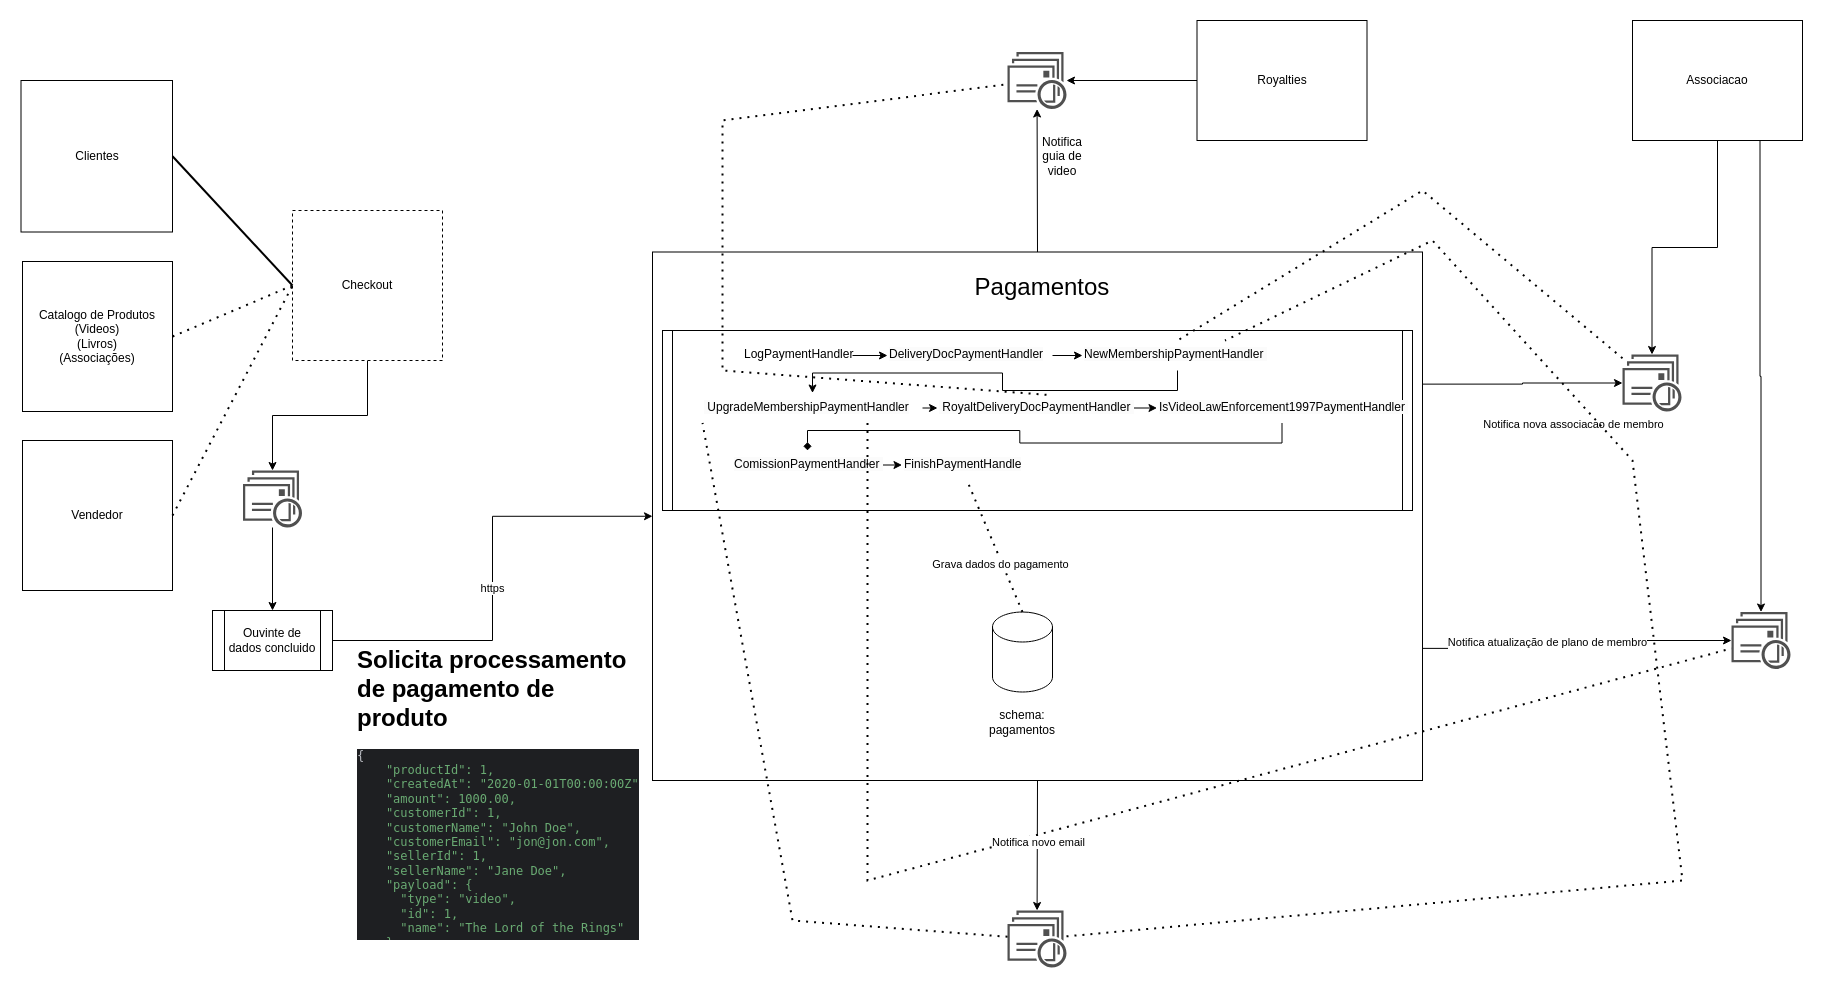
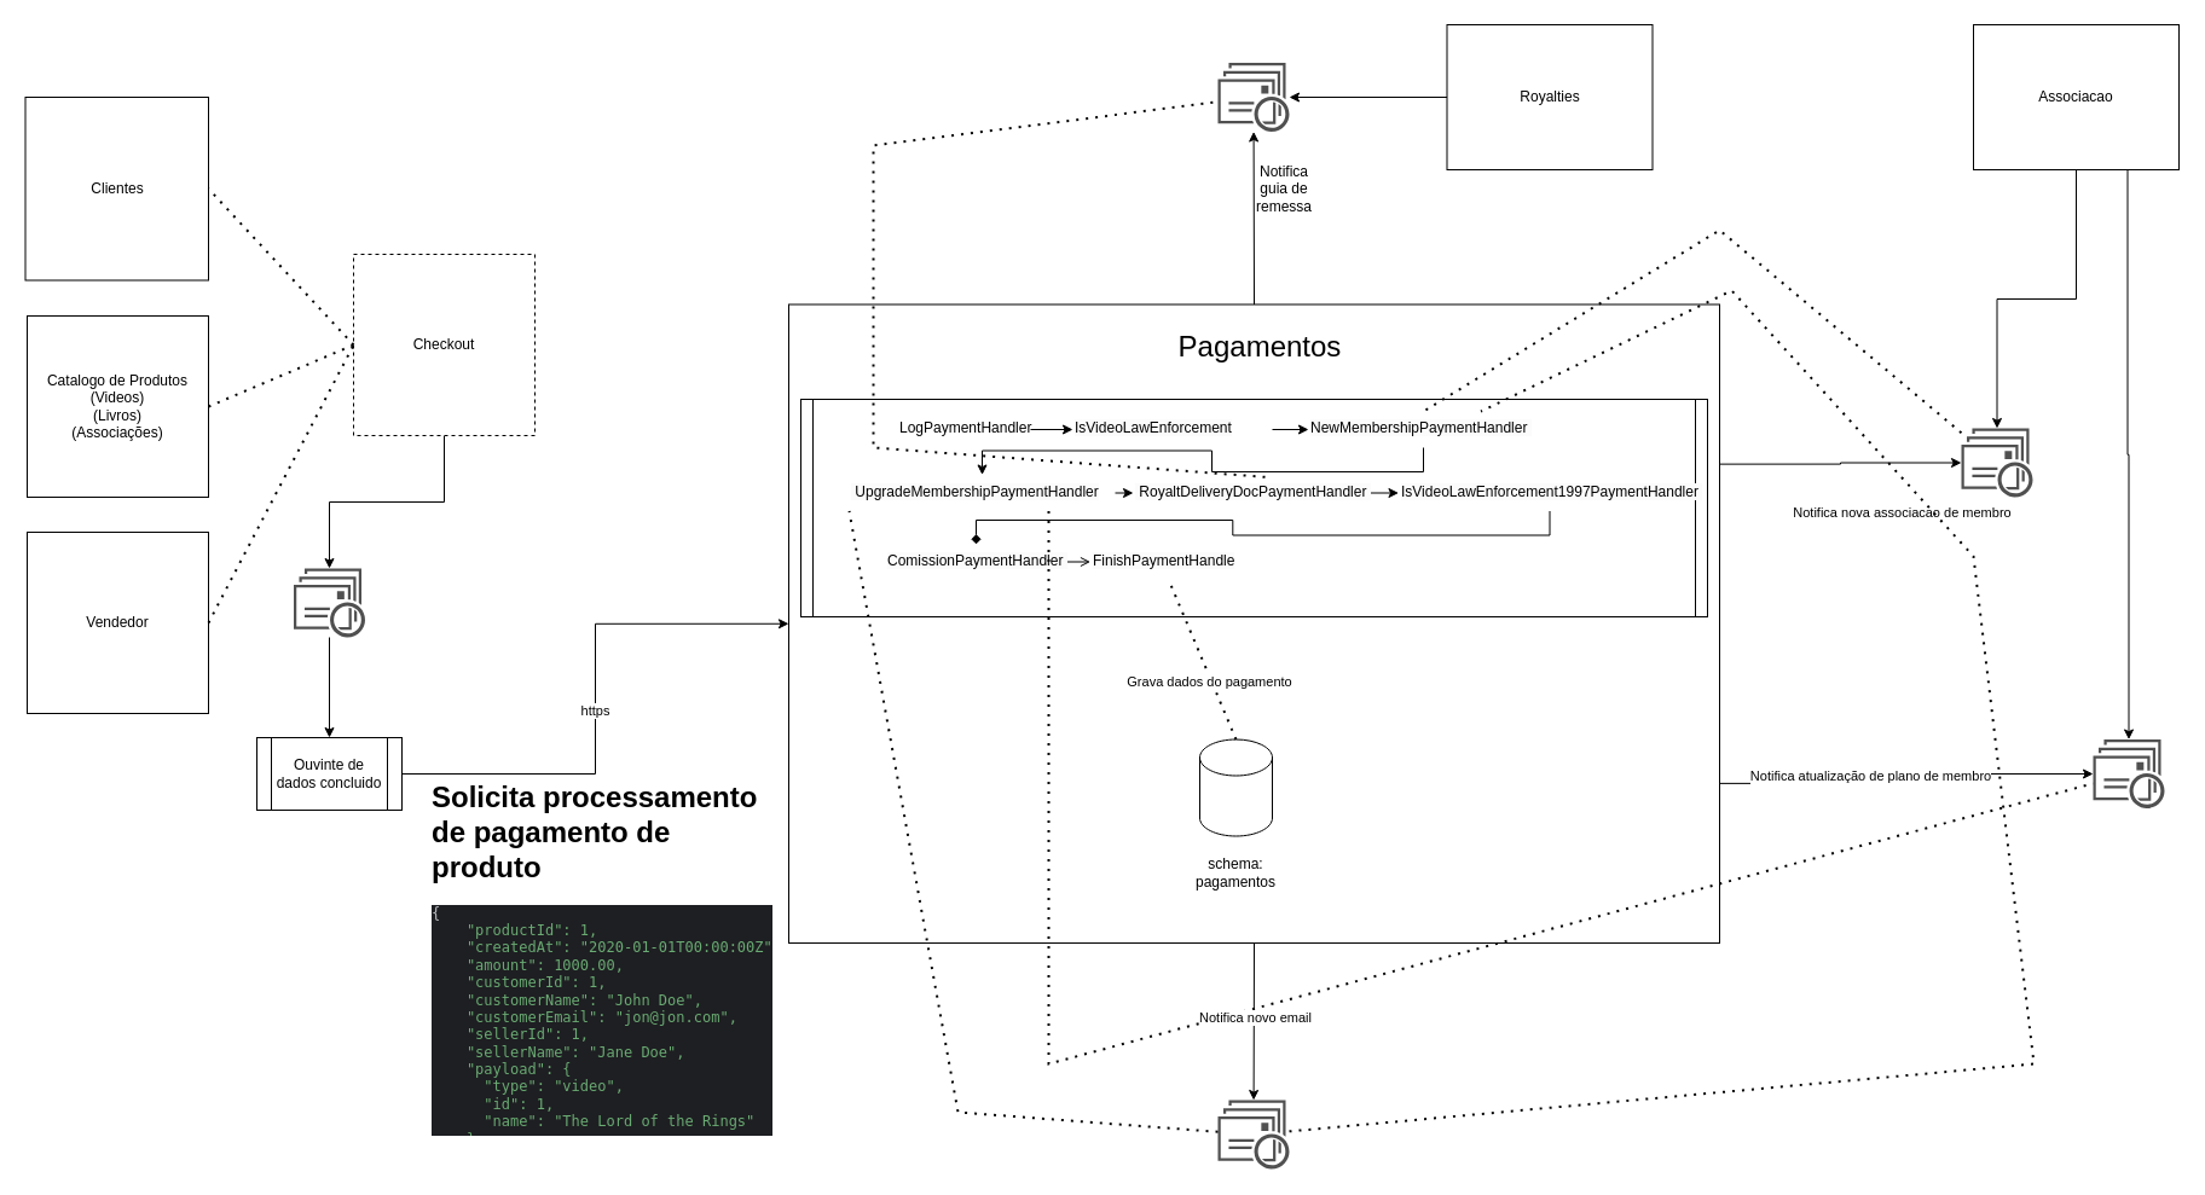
- <mxCell id="11" value="Notifica guia de video" style="text;html=1;strokeColor=none;fillColor=none;align=center;verticalAlign=middle;whiteSpace=wrap;rounded=0;" vertex="1" parent="1"><mxGeometry x="1031.5" y="141.5" width="60" height="28.5" as="geometry" /></mxCell>
+ <mxCell id="11" value="Notifica guia de remessa" style="text;html=1;strokeColor=none;fillColor=none;align=center;verticalAlign=middle;whiteSpace=wrap;rounded=0;" vertex="1" parent="1"><mxGeometry x="1031.5" y="141.5" width="60" height="28.5" as="geometry" /></mxCell>
- <mxCell id="17" value="" style="endArrow=none;dashed=0;html=1;dashPattern=1 3;strokeWidth=2;rounded=0;entryX=1;entryY=0.5;entryDx=0;entryDy=0;exitX=0;exitY=0.5;exitDx=0;exitDy=0;" edge="1" parent="1" source="15" target="12"><mxGeometry width="50" height="50" relative="1" as="geometry"><mxPoint x="432" y="370" as="sourcePoint" /><mxPoint x="482" y="320" as="targetPoint" /></mxGeometry></mxCell>
+ <mxCell id="17" value="" style="endArrow=none;dashed=1;html=1;dashPattern=1 3;strokeWidth=2;rounded=0;entryX=1;entryY=0.5;entryDx=0;entryDy=0;exitX=0;exitY=0.5;exitDx=0;exitDy=0;" edge="1" parent="1" source="15" target="12"><mxGeometry width="50" height="50" relative="1" as="geometry"><mxPoint x="432" y="370" as="sourcePoint" /><mxPoint x="482" y="320" as="targetPoint" /></mxGeometry></mxCell>
- <mxCell id="36" value="&lt;span style=&quot;color: rgb(0, 0, 0); font-family: Helvetica; font-size: 12px; font-style: normal; font-variant-ligatures: normal; font-variant-caps: normal; font-weight: 400; letter-spacing: normal; orphans: 2; text-align: center; text-indent: 0px; text-transform: none; widows: 2; word-spacing: 0px; -webkit-text-stroke-width: 0px; background-color: rgb(251, 251, 251); text-decoration-thickness: initial; text-decoration-style: initial; text-decoration-color: initial; float: none; display: inline !important;&quot;&gt;DeliveryDocPaymentHandler&lt;/span&gt;" style="text;whiteSpace=wrap;html=1;" vertex="1" parent="1"><mxGeometry x="887" y="340" width="165" height="30" as="geometry" /></mxCell>
+ <mxCell id="36" value="&lt;span style=&quot;color: rgb(0, 0, 0); font-family: Helvetica; font-size: 12px; font-style: normal; font-variant-ligatures: normal; font-variant-caps: normal; font-weight: 400; letter-spacing: normal; orphans: 2; text-align: center; text-indent: 0px; text-transform: none; widows: 2; word-spacing: 0px; -webkit-text-stroke-width: 0px; background-color: rgb(251, 251, 251); text-decoration-thickness: initial; text-decoration-style: initial; text-decoration-color: initial; float: none; display: inline !important;&quot;&gt;IsVideoLawEnforcement&lt;/span&gt;" style="text;whiteSpace=wrap;html=1;" vertex="1" parent="1"><mxGeometry x="887" y="340" width="165" height="30" as="geometry" /></mxCell>
- <mxCell id="42" style="edgeStyle=orthogonalEdgeStyle;rounded=0;orthogonalLoop=1;jettySize=auto;html=1;exitX=1;exitY=0.5;exitDx=0;exitDy=0;entryX=0;entryY=0.5;entryDx=0;entryDy=0;" edge="1" parent="1" source="43" target="44"><mxGeometry relative="1" as="geometry" /></mxCell>
+ <mxCell id="42" style="edgeStyle=orthogonalEdgeStyle;rounded=0;orthogonalLoop=1;jettySize=auto;html=1;exitX=1;exitY=0.5;exitDx=0;exitDy=0;entryX=0;entryY=0.5;entryDx=0;entryDy=0;endArrow=open;" edge="1" parent="1" source="43" target="44"><mxGeometry relative="1" as="geometry" /></mxCell>
